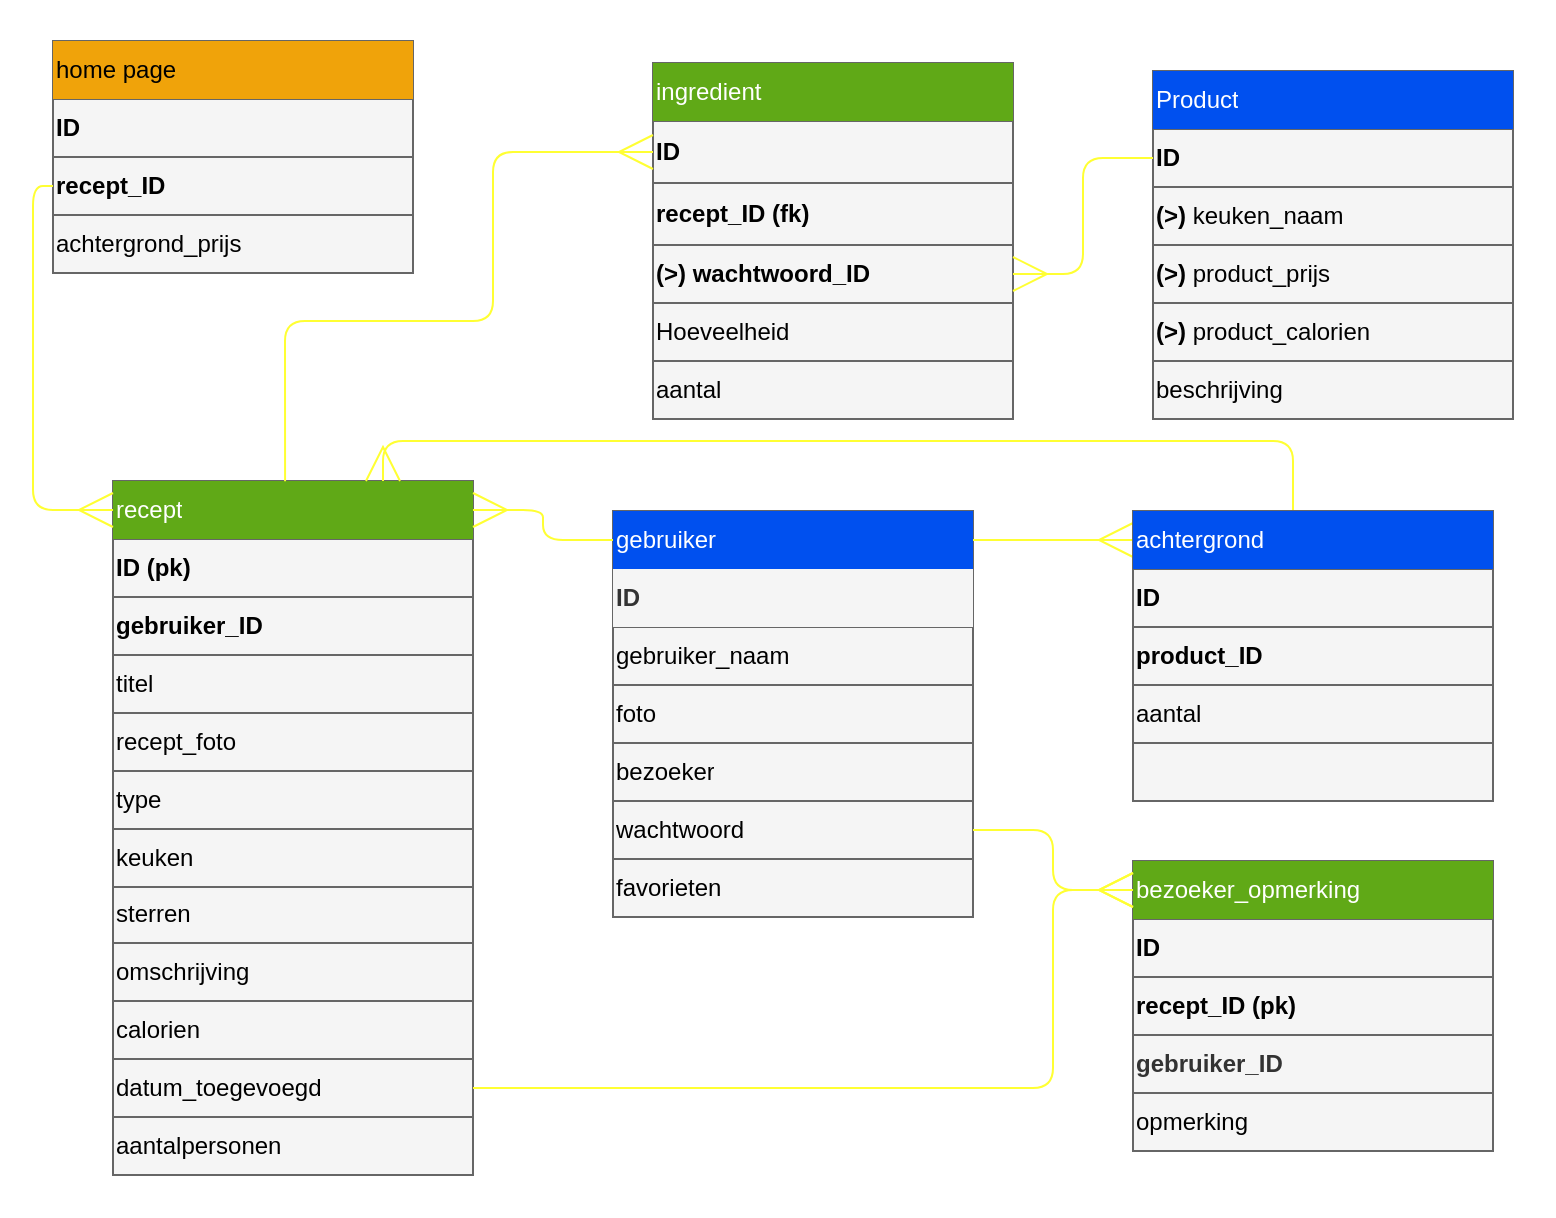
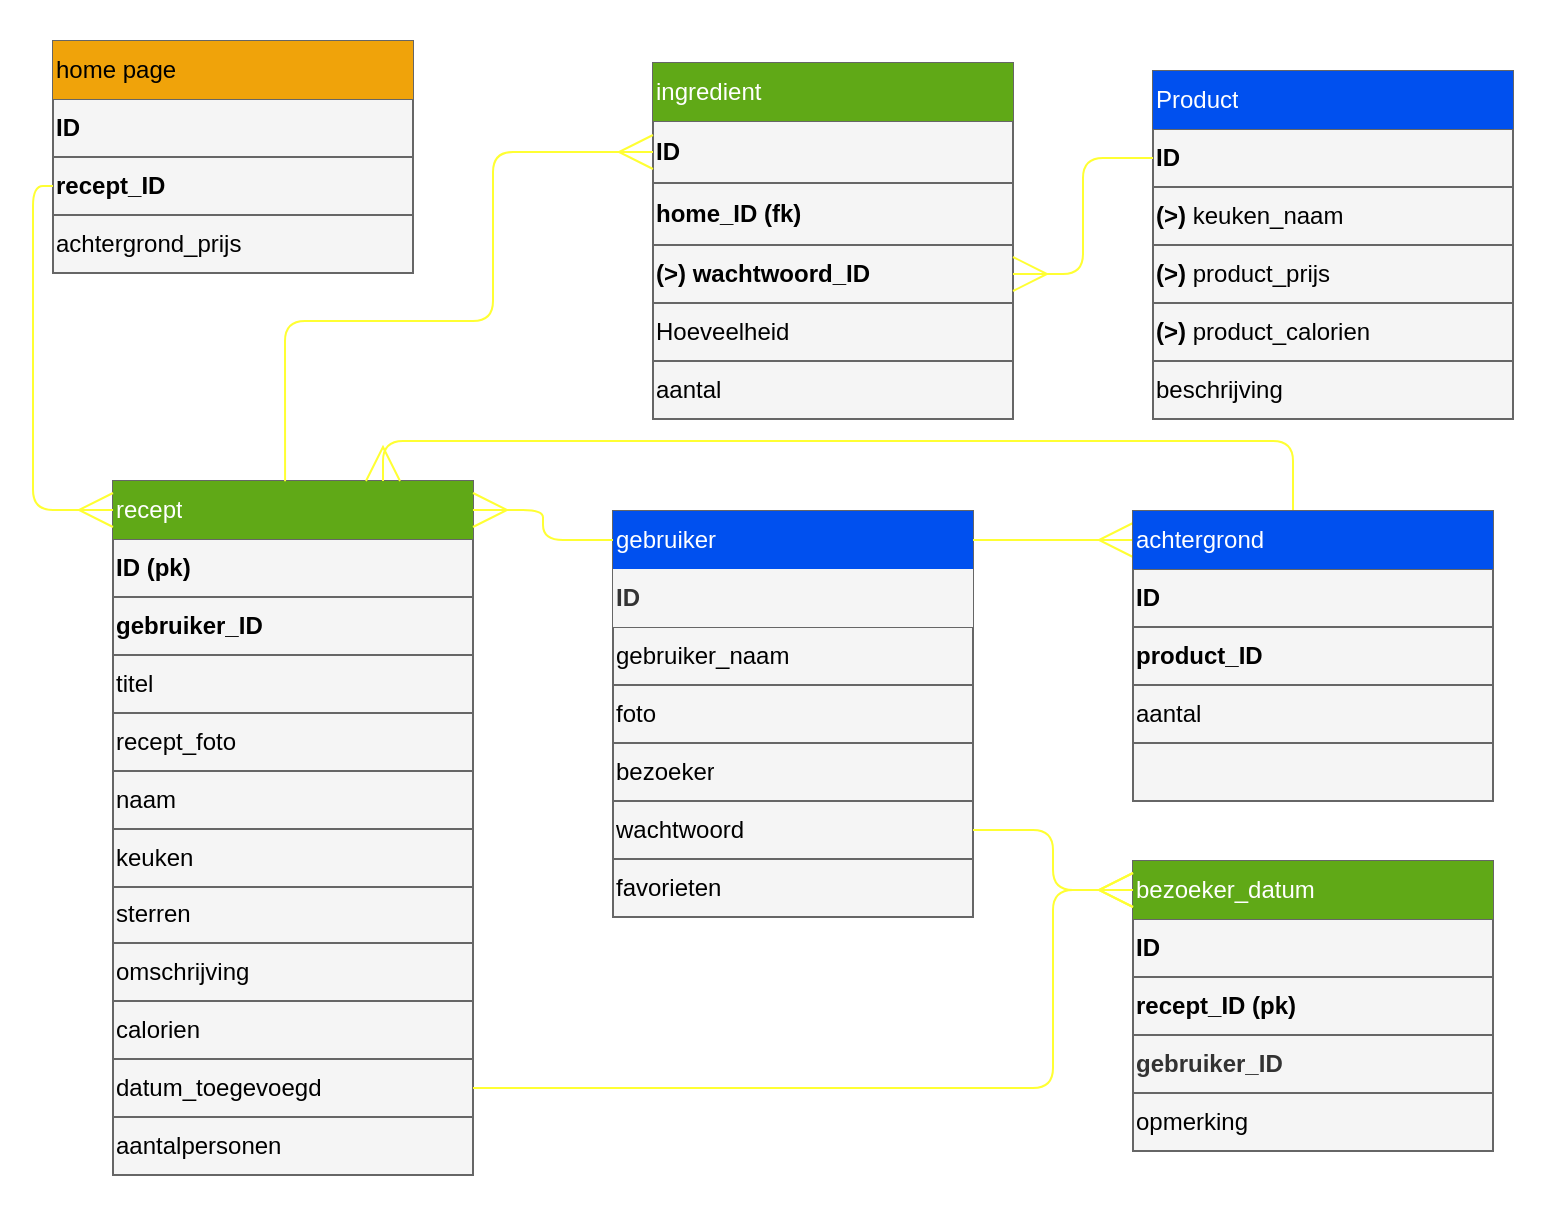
- <mxCell id="44" value="recept_ID (fk)&lt;span style=&quot;white-space: pre;&quot;&gt;&#09;&lt;/span&gt;" style="shape=partialRectangle;html=1;whiteSpace=wrap;connectable=0;overflow=hidden;fillColor=none;top=0;left=0;bottom=0;right=0;pointerEvents=1;fontColor=#000000;align=left;fontStyle=1" parent="43" vertex="1"><mxGeometry width="180" height="31" as="geometry"><mxRectangle width="180" height="31" as="alternateBounds" /></mxGeometry></mxCell>
+ <mxCell id="44" value="home_ID (fk)&lt;span style=&quot;white-space: pre;&quot;&gt;&#09;&lt;/span&gt;" style="shape=partialRectangle;html=1;whiteSpace=wrap;connectable=0;overflow=hidden;fillColor=none;top=0;left=0;bottom=0;right=0;pointerEvents=1;fontColor=#000000;align=left;fontStyle=1" parent="43" vertex="1"><mxGeometry width="180" height="31" as="geometry"><mxRectangle width="180" height="31" as="alternateBounds" /></mxGeometry></mxCell>
- <mxCell id="14" value="type" style="shape=partialRectangle;html=1;whiteSpace=wrap;connectable=0;overflow=hidden;fillColor=none;top=0;left=0;bottom=0;right=0;pointerEvents=1;fontColor=#000000;align=left;" parent="13" vertex="1"><mxGeometry width="180" height="29" as="geometry"><mxRectangle width="180" height="29" as="alternateBounds" /></mxGeometry></mxCell>
+ <mxCell id="14" value="naam" style="shape=partialRectangle;html=1;whiteSpace=wrap;connectable=0;overflow=hidden;fillColor=none;top=0;left=0;bottom=0;right=0;pointerEvents=1;fontColor=#000000;align=left;" parent="13" vertex="1"><mxGeometry width="180" height="29" as="geometry"><mxRectangle width="180" height="29" as="alternateBounds" /></mxGeometry></mxCell>
- <mxCell id="29" value="bezoeker_opmerking" style="shape=partialRectangle;html=1;whiteSpace=wrap;connectable=0;overflow=hidden;fillColor=#60a917;top=0;left=0;bottom=0;right=0;pointerEvents=1;fontColor=#ffffff;align=left;strokeColor=#2D7600;" parent="28" vertex="1"><mxGeometry width="180" height="29" as="geometry"><mxRectangle width="180" height="29" as="alternateBounds" /></mxGeometry></mxCell>
+ <mxCell id="29" value="bezoeker_datum" style="shape=partialRectangle;html=1;whiteSpace=wrap;connectable=0;overflow=hidden;fillColor=#60a917;top=0;left=0;bottom=0;right=0;pointerEvents=1;fontColor=#ffffff;align=left;strokeColor=#2D7600;" parent="28" vertex="1"><mxGeometry width="180" height="29" as="geometry"><mxRectangle width="180" height="29" as="alternateBounds" /></mxGeometry></mxCell>
